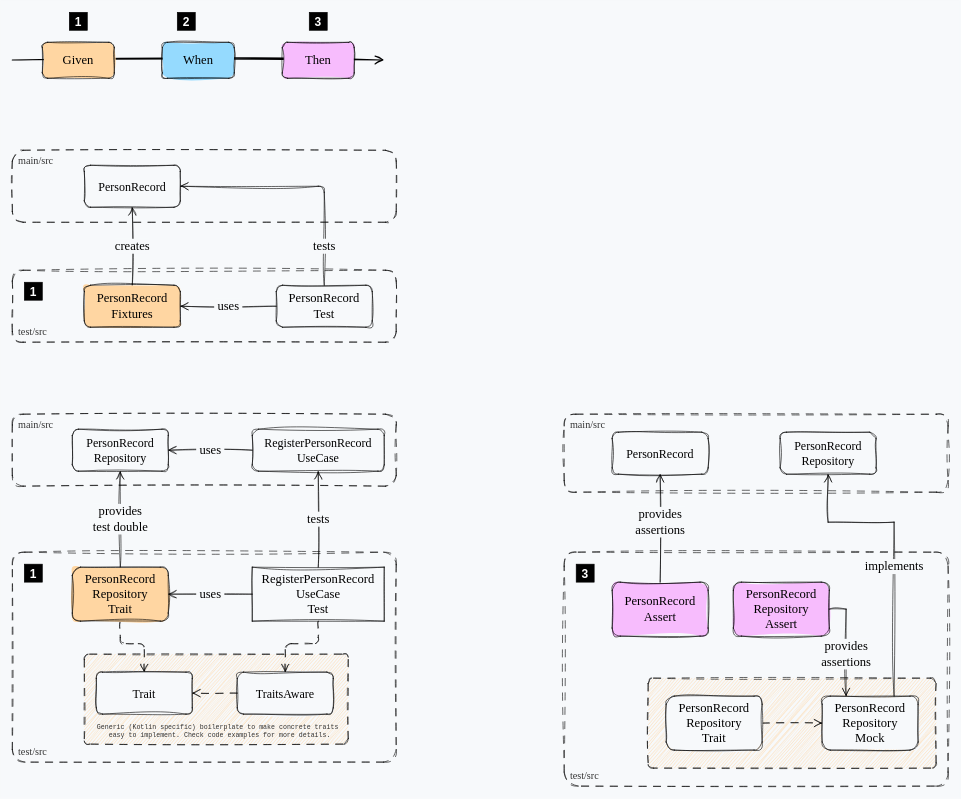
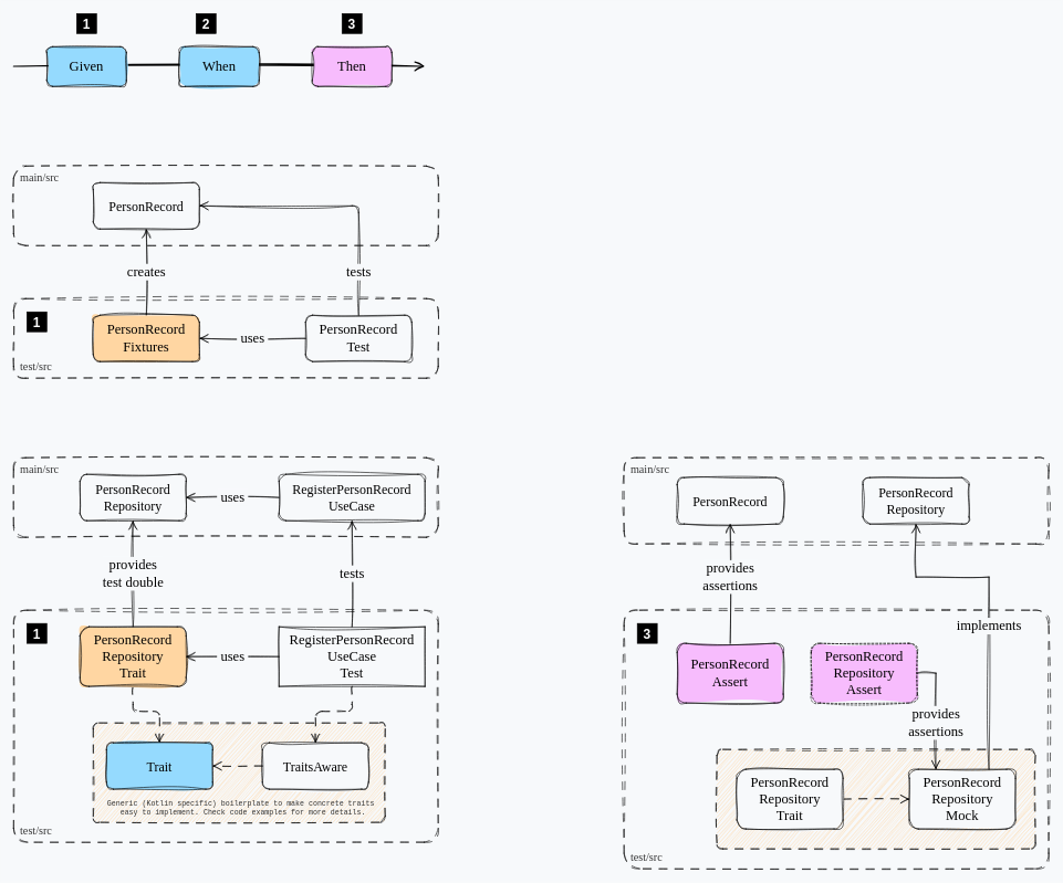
- <mxCell id="10" value="Given" style="rounded=1;whiteSpace=wrap;html=1;fillColor=#FFD6A2;fontFamily=Mynerve;fontSource=https%3A%2F%2Ffonts.googleapis.com%2Fcss%3Ffamily%3DMynerve;fontSize=21;sketch=1;curveFitting=1;jiggle=2;shadow=0;fillStyle=solid;" parent="1" vertex="1"><mxGeometry x="70" y="70" width="120" height="60" as="geometry" /></mxCell>
+ <mxCell id="10" value="Given" style="rounded=1;whiteSpace=wrap;html=1;fillColor=#95dafe;fontFamily=Mynerve;fontSource=https%3A%2F%2Ffonts.googleapis.com%2Fcss%3Ffamily%3DMynerve;fontSize=21;sketch=1;curveFitting=1;jiggle=2;shadow=0;fillStyle=solid;" parent="1" vertex="1"><mxGeometry x="70" y="70" width="120" height="60" as="geometry" /></mxCell>
- <mxCell id="42" value="PersonRecord&lt;div&gt;Repository&lt;/div&gt;&lt;div&gt;Assert&lt;/div&gt;" style="rounded=1;whiteSpace=wrap;html=1;sketch=1;curveFitting=1;jiggle=2;fillColor=#F7BCFD;strokeColor=#000000;fontFamily=Mynerve;fontSource=https%3A%2F%2Ffonts.googleapis.com%2Fcss%3Ffamily%3DMynerve;fontSize=21;fillStyle=solid;fontStyle=0" parent="1" vertex="1"><mxGeometry x="1222" y="970" width="160" height="90" as="geometry" /></mxCell>
+ <mxCell id="42" value="PersonRecord&lt;div&gt;Repository&lt;/div&gt;&lt;div&gt;Assert&lt;/div&gt;" style="rounded=1;whiteSpace=wrap;html=1;sketch=1;curveFitting=1;jiggle=2;fillColor=#F7BCFD;strokeColor=#000000;fontFamily=Mynerve;fontSource=https%3A%2F%2Ffonts.googleapis.com%2Fcss%3Ffamily%3DMynerve;fontSize=21;fillStyle=solid;fontStyle=0;dashed=1;" parent="1" vertex="1"><mxGeometry x="1222" y="970" width="160" height="90" as="geometry" /></mxCell>
- <mxCell id="35" value="Trait" style="rounded=1;whiteSpace=wrap;html=1;sketch=1;curveFitting=1;jiggle=2;fillColor=#F7F9FB;strokeColor=#000000;fontFamily=Mynerve;fontSource=https%3A%2F%2Ffonts.googleapis.com%2Fcss%3Ffamily%3DMynerve;fontSize=20;fontStyle=0;fillStyle=solid;" parent="1" vertex="1"><mxGeometry x="160" y="1120" width="160" height="70" as="geometry" /></mxCell>
+ <mxCell id="35" value="Trait" style="rounded=1;whiteSpace=wrap;html=1;sketch=1;curveFitting=1;jiggle=2;fillColor=#95dafe;strokeColor=#000000;fontFamily=Mynerve;fontSource=https%3A%2F%2Ffonts.googleapis.com%2Fcss%3Ffamily%3DMynerve;fontSize=20;fontStyle=0;fillStyle=solid;" parent="1" vertex="1"><mxGeometry x="160" y="1120" width="160" height="70" as="geometry" /></mxCell>
